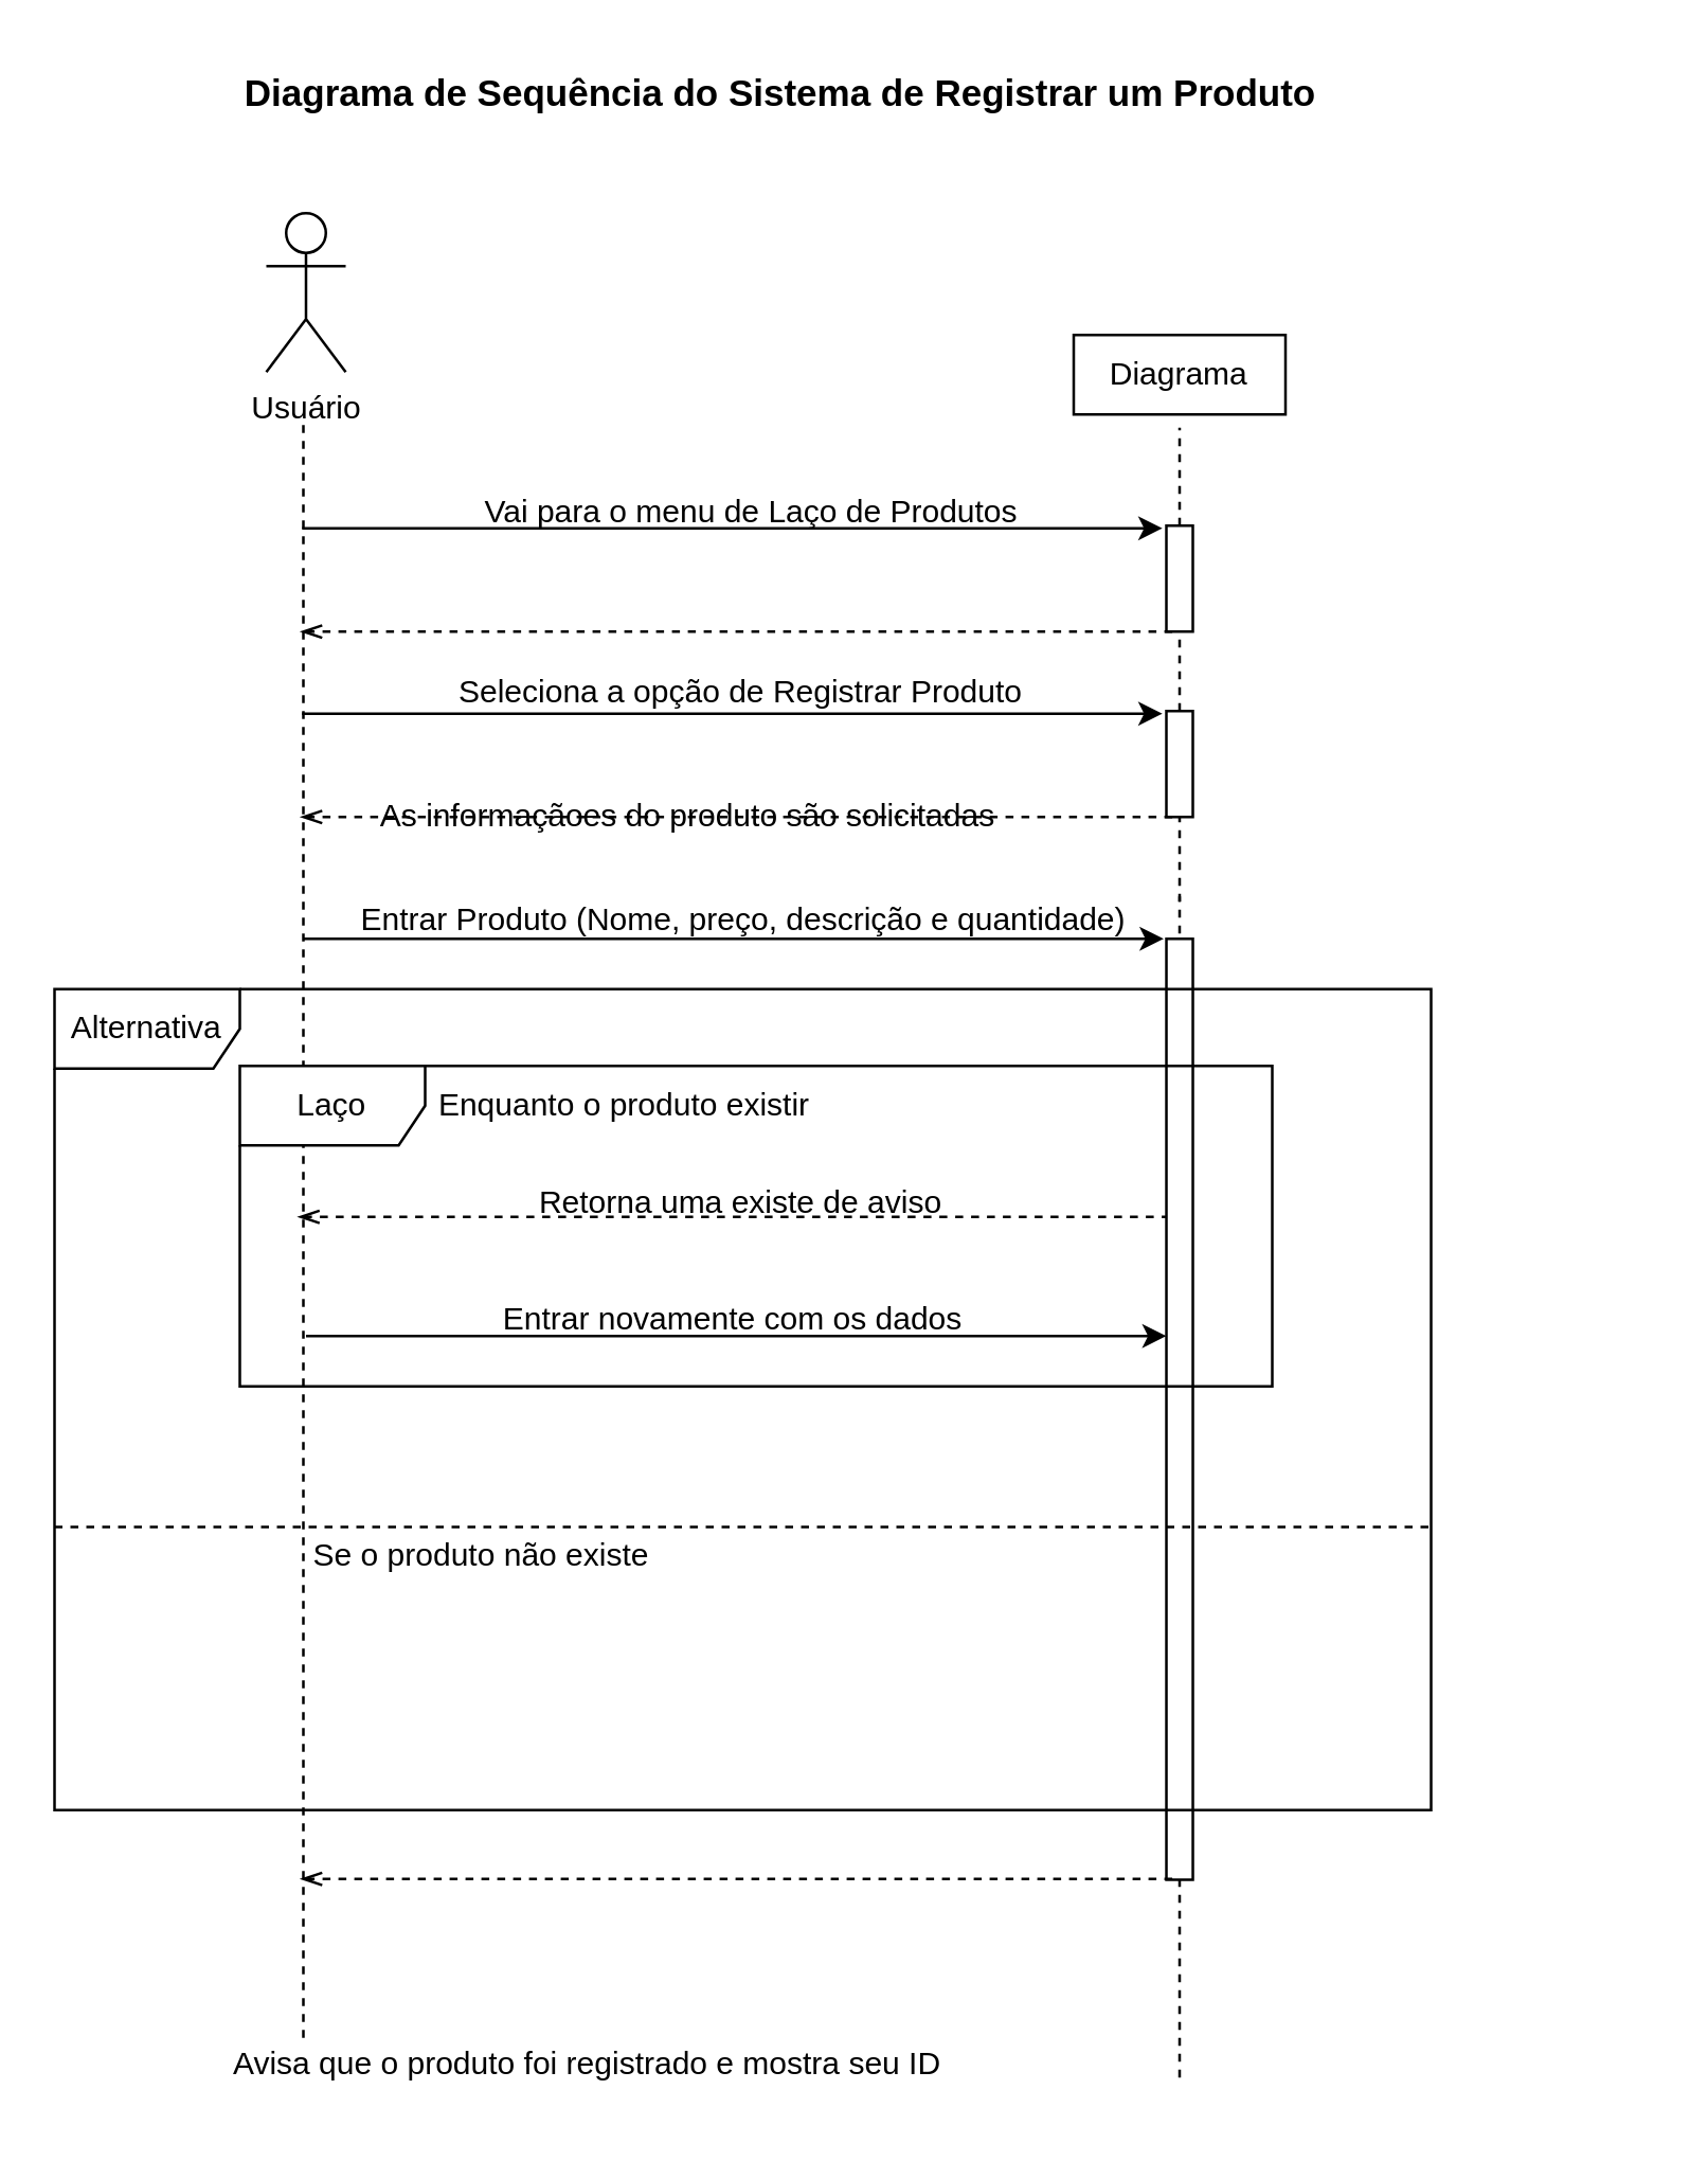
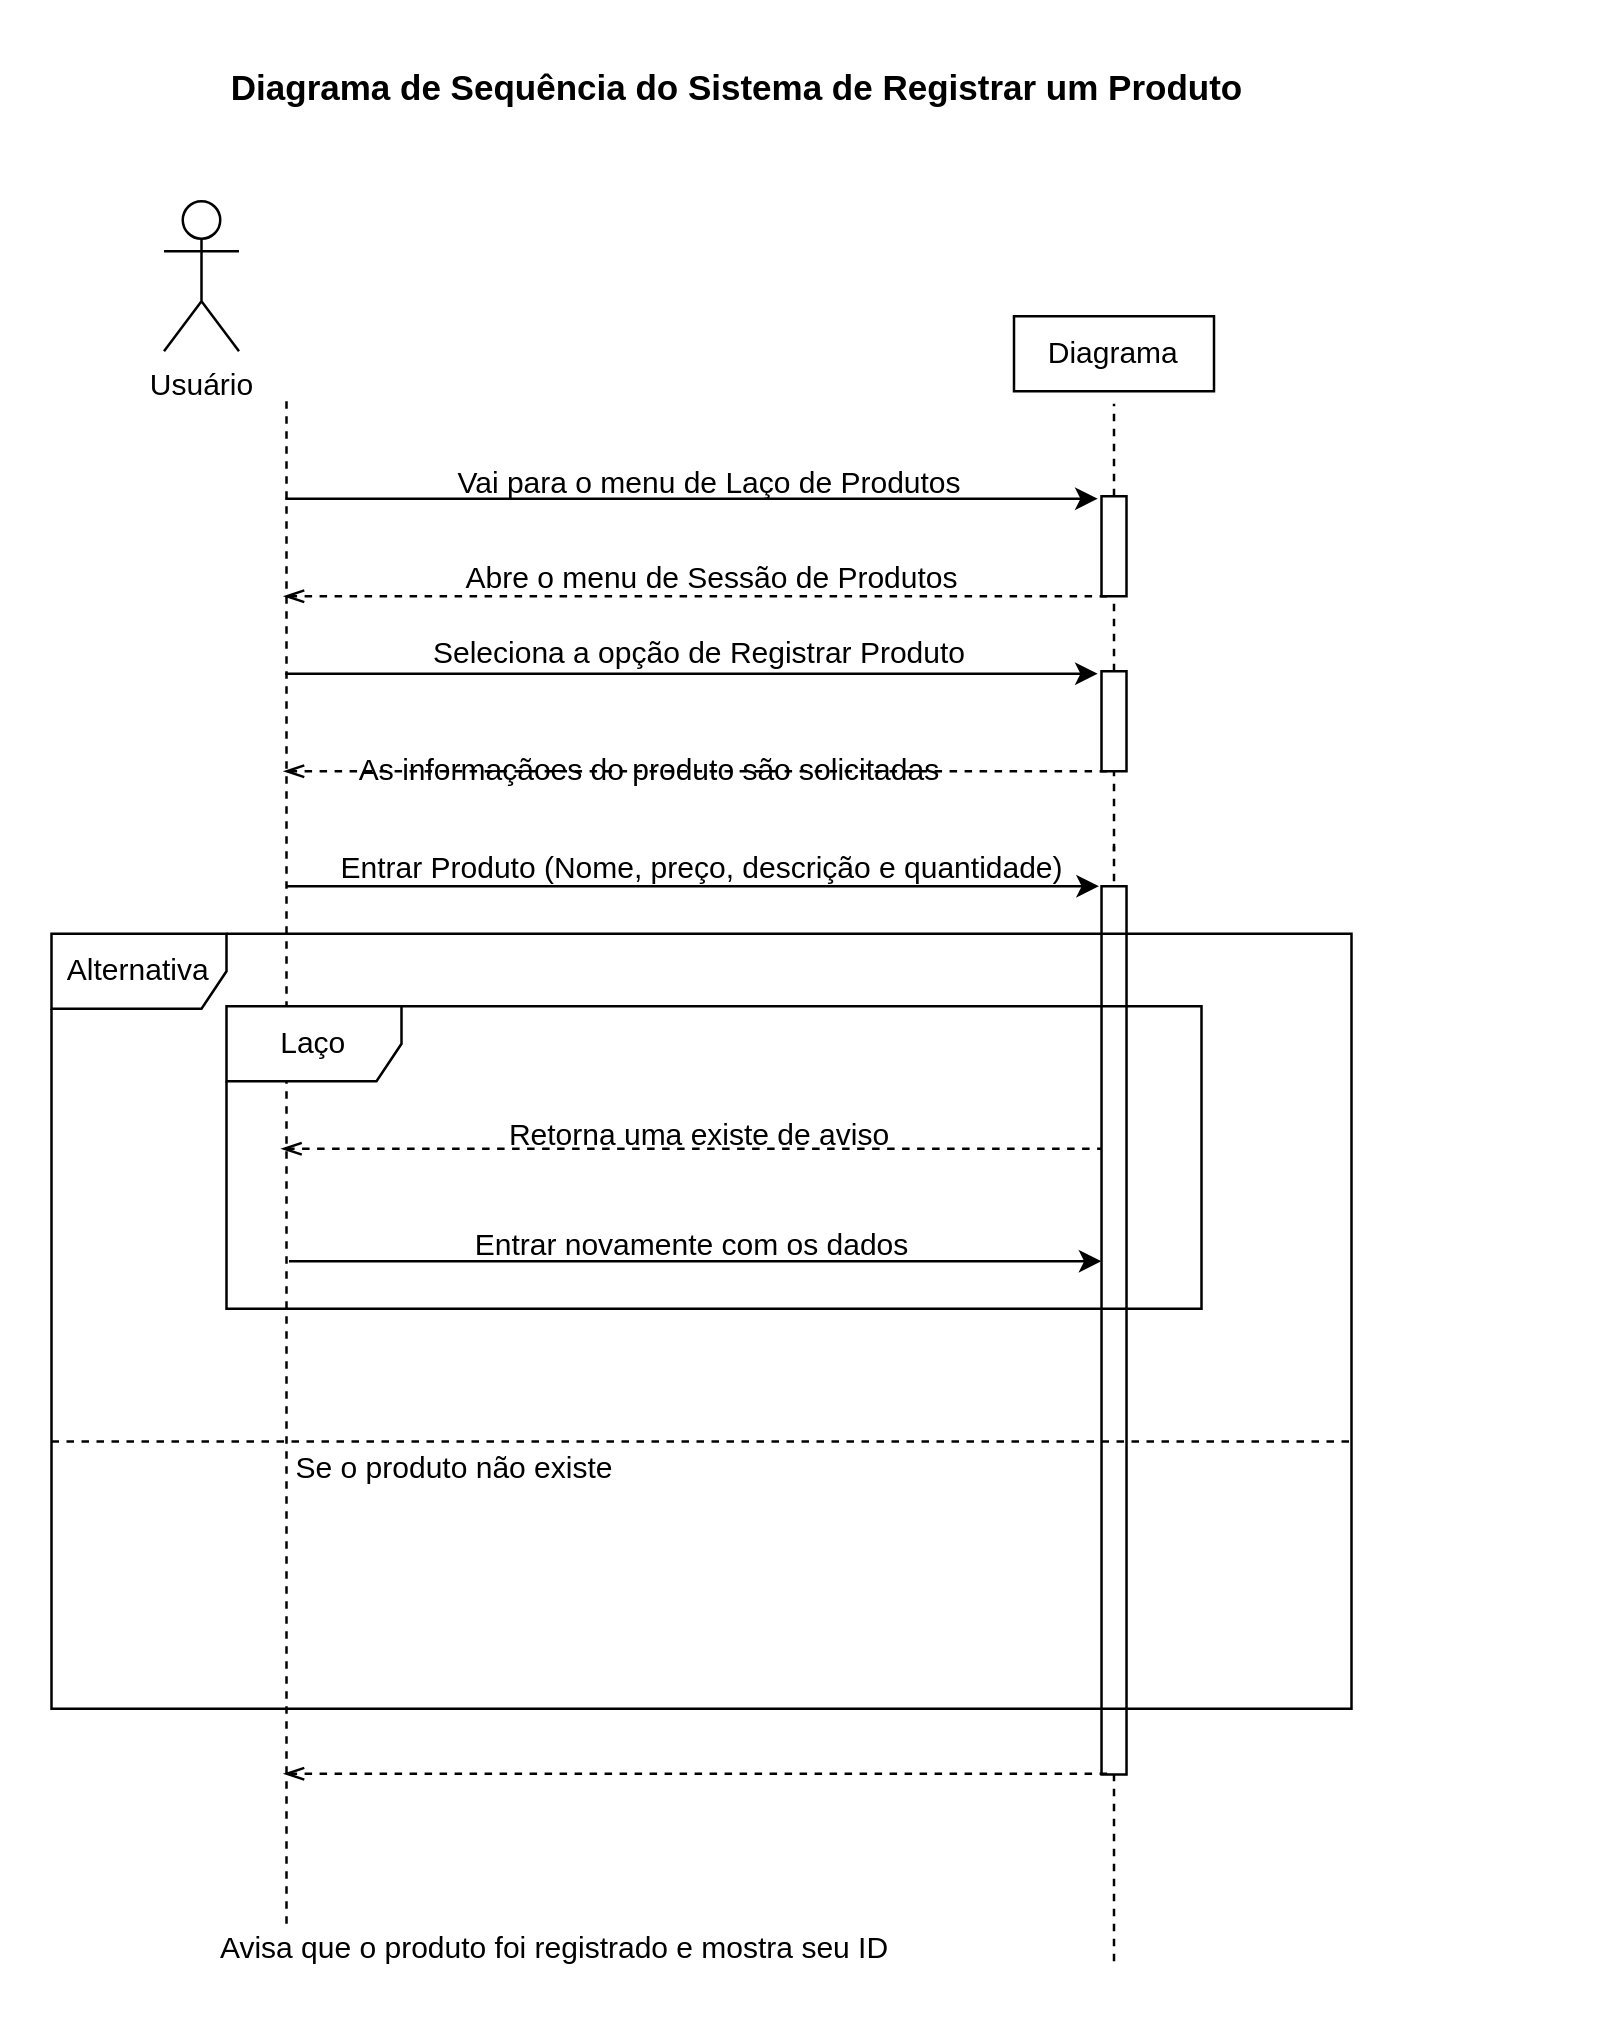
- <mxCell id="2" value="Usuário" style="shape=umlActor;verticalLabelPosition=bottom;verticalAlign=top;html=1;outlineConnect=0;" parent="1" vertex="1"><mxGeometry x="100" y="80" width="30" height="60" as="geometry" /></mxCell>
+ <mxCell id="2" value="Usuário" style="shape=umlActor;verticalLabelPosition=bottom;verticalAlign=top;html=1;outlineConnect=0;" parent="1" vertex="1"><mxGeometry x="65" y="80" width="30" height="60" as="geometry" /></mxCell>
+ <mxCell id="27" value="Abre o menu de Sessão de Produtos" style="text;html=1;align=center;verticalAlign=middle;resizable=0;points=[];autosize=1;strokeColor=none;fillColor=none;" vertex="1" parent="1"><mxGeometry x="174" y="216" width="220" height="30" as="geometry" /></mxCell>
- <mxCell id="13" value="Enquanto o produto existir" style="text;html=1;align=center;verticalAlign=middle;resizable=0;points=[];autosize=1;strokeColor=none;fillColor=none;" parent="1" vertex="1"><mxGeometry x="155" y="402" width="160" height="30" as="geometry" /></mxCell>
